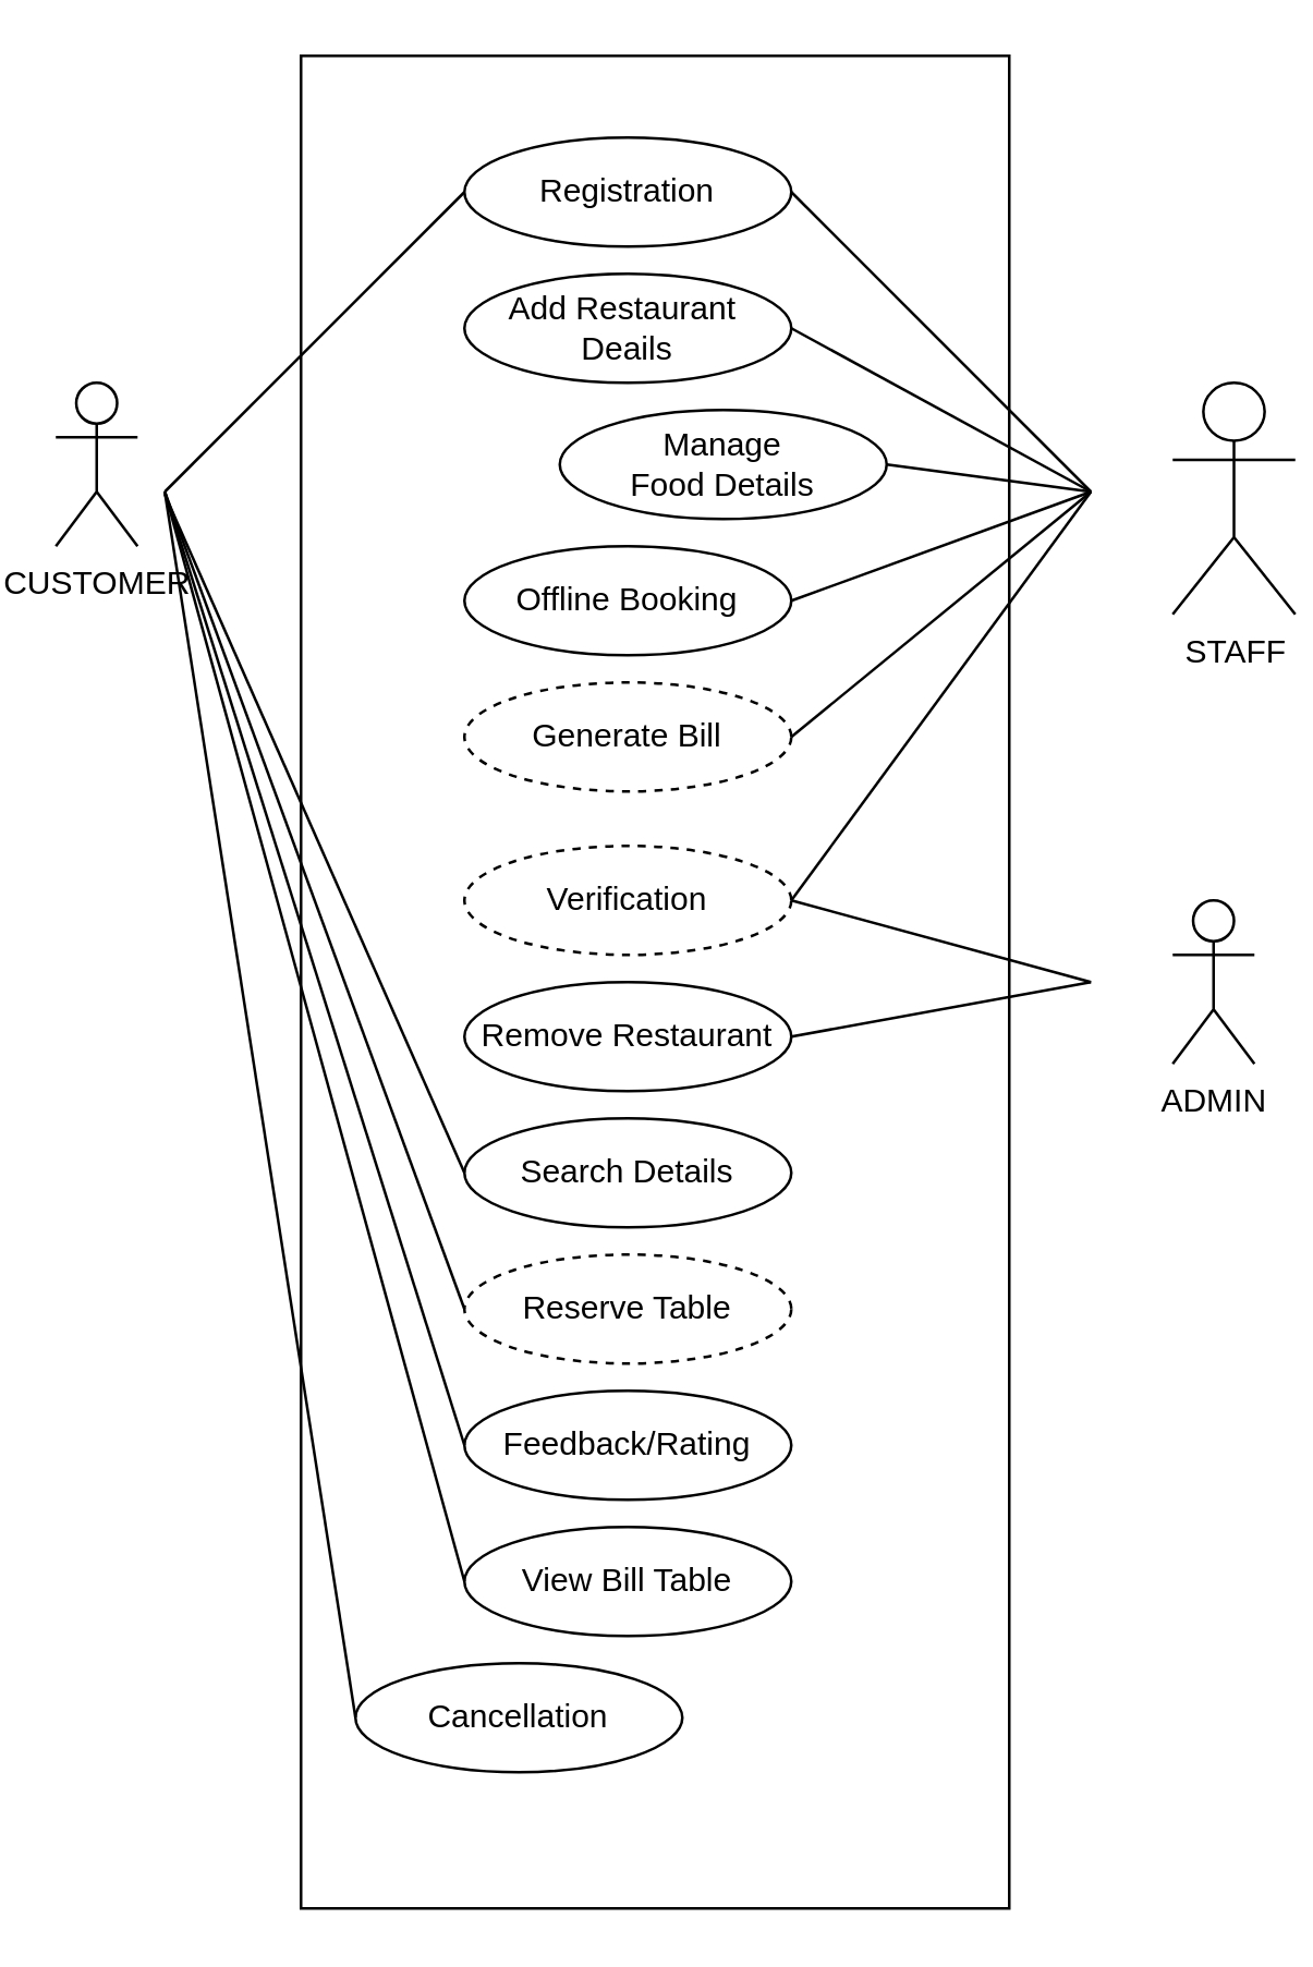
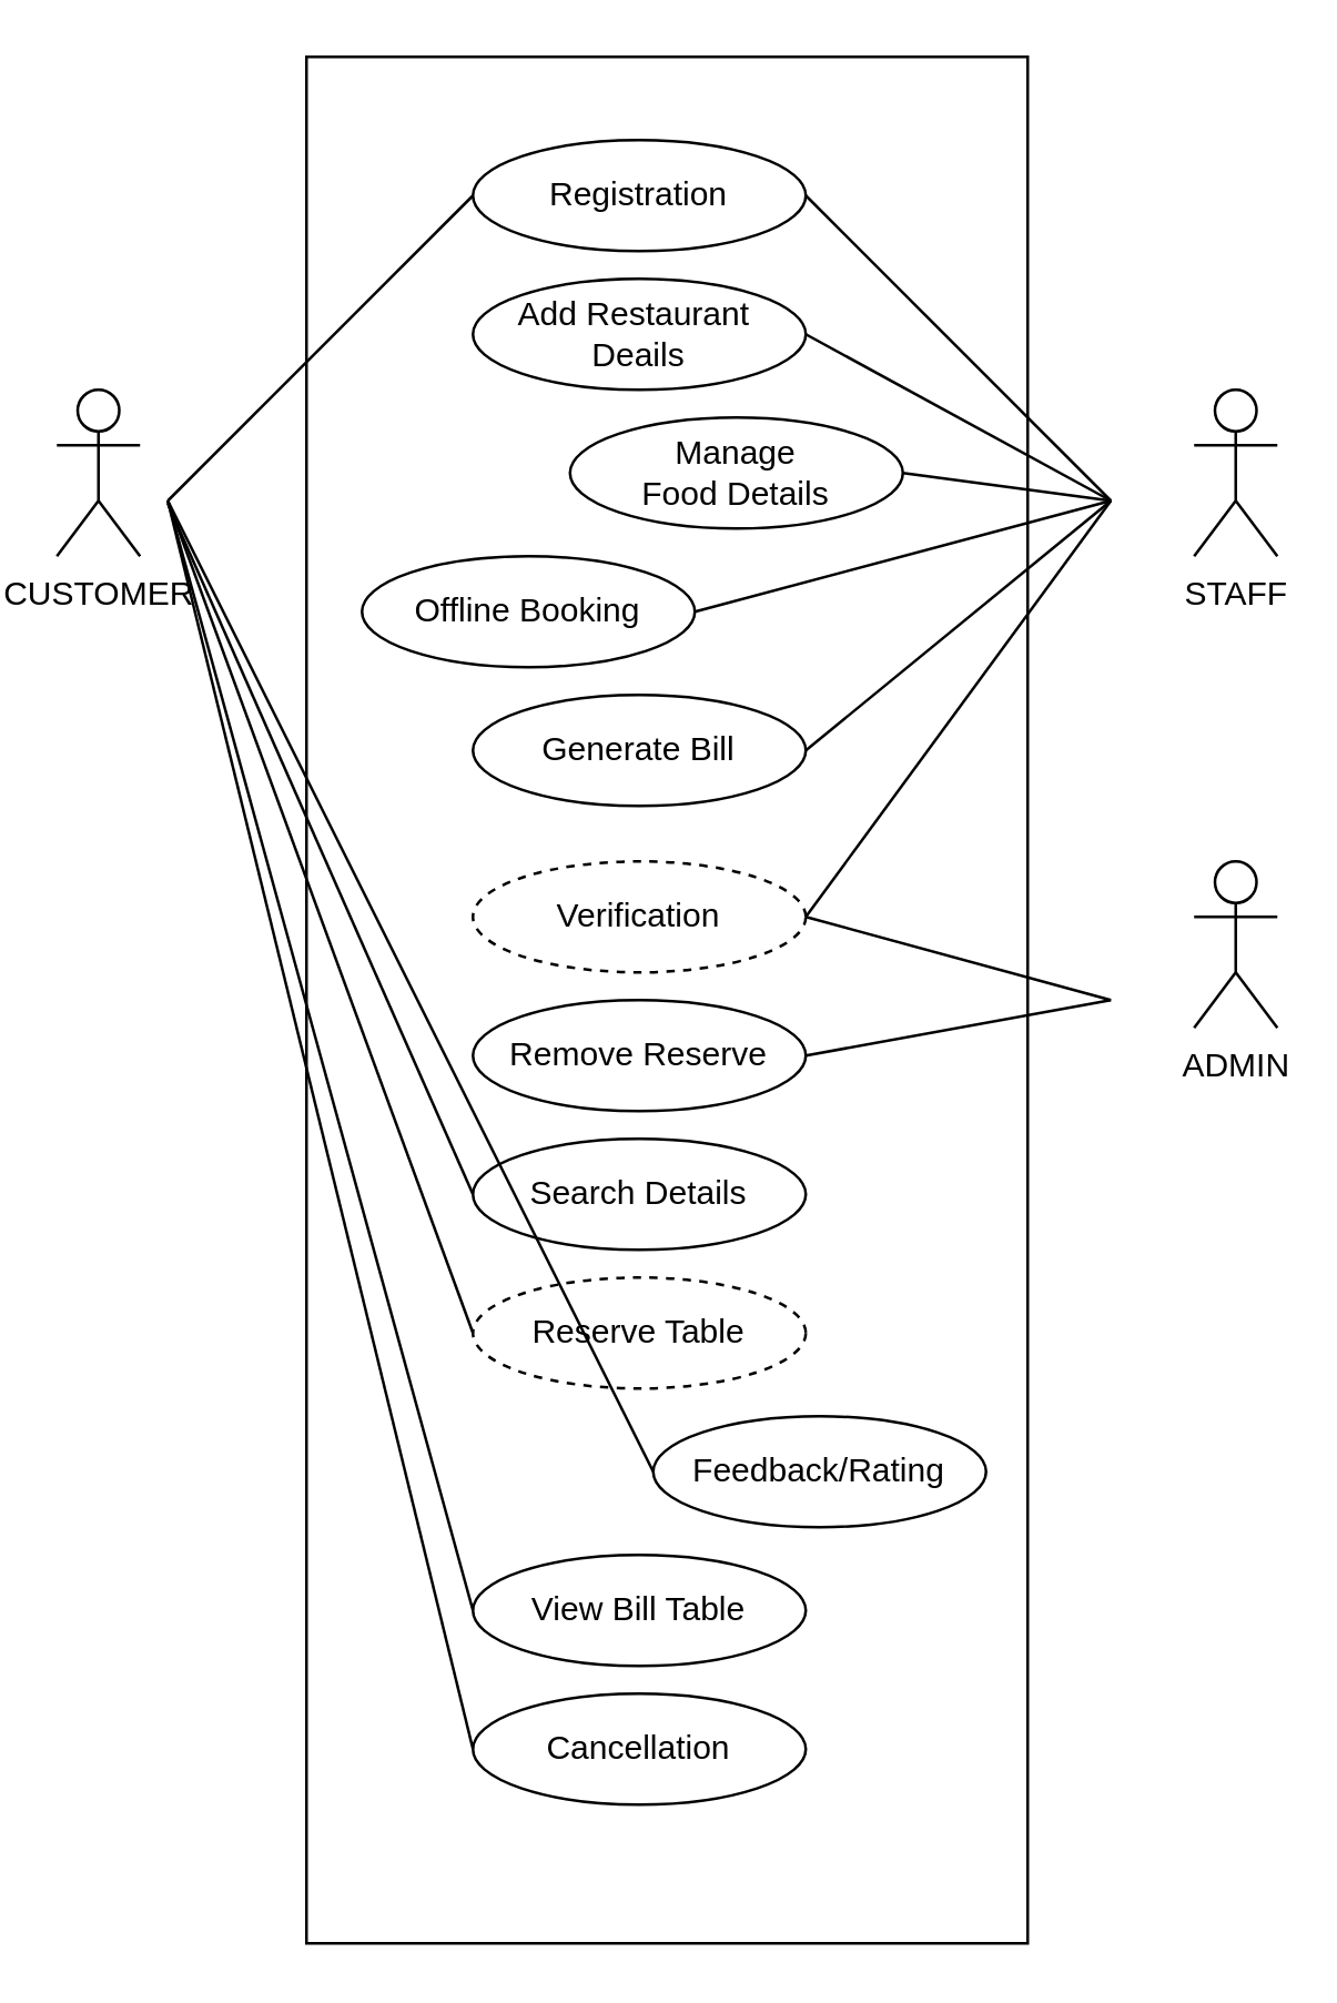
- <mxCell id="5" value="STAFF" style="shape=umlActor;html=1;verticalLabelPosition=bottom;verticalAlign=top;align=center;" parent="1" vertex="1"><mxGeometry x="430" y="140" width="45" height="85" as="geometry" /></mxCell>
+ <mxCell id="5" value="STAFF" style="shape=umlActor;html=1;verticalLabelPosition=bottom;verticalAlign=top;align=center;" parent="1" vertex="1"><mxGeometry x="430" y="140" width="30" height="60" as="geometry" /></mxCell>
- <mxCell id="8" value="Offline Booking" style="ellipse;whiteSpace=wrap;html=1;" parent="1" vertex="1"><mxGeometry x="170" y="200" width="120" height="40" as="geometry" /></mxCell>
+ <mxCell id="8" value="Offline Booking" style="ellipse;whiteSpace=wrap;html=1;" parent="1" vertex="1"><mxGeometry x="130" y="200" width="120" height="40" as="geometry" /></mxCell>
- <mxCell id="30" value="Generate Bill" style="ellipse;whiteSpace=wrap;html=1;dashed=1;" vertex="1" parent="1"><mxGeometry x="170" y="250" width="120" height="40" as="geometry" /></mxCell>
+ <mxCell id="30" value="Generate Bill" style="ellipse;whiteSpace=wrap;html=1;" vertex="1" parent="1"><mxGeometry x="170" y="250" width="120" height="40" as="geometry" /></mxCell>
- <mxCell id="3" value="ADMIN" style="shape=umlActor;html=1;verticalLabelPosition=bottom;verticalAlign=top;align=center;" parent="1" vertex="1"><mxGeometry x="430" y="330" width="30" height="60" as="geometry" /></mxCell>
+ <mxCell id="3" value="ADMIN" style="shape=umlActor;html=1;verticalLabelPosition=bottom;verticalAlign=top;align=center;" parent="1" vertex="1"><mxGeometry x="430" y="310" width="30" height="60" as="geometry" /></mxCell>
- <mxCell id="10" value="Remove Restaurant" style="ellipse;whiteSpace=wrap;html=1;" parent="1" vertex="1"><mxGeometry x="170" y="360" width="120" height="40" as="geometry" /></mxCell>
+ <mxCell id="10" value="Remove Reserve" style="ellipse;whiteSpace=wrap;html=1;" parent="1" vertex="1"><mxGeometry x="170" y="360" width="120" height="40" as="geometry" /></mxCell>
- <mxCell id="13" value="Feedback/Rating" style="ellipse;whiteSpace=wrap;html=1;" parent="1" vertex="1"><mxGeometry x="170" y="510" width="120" height="40" as="geometry" /></mxCell>
+ <mxCell id="13" value="Feedback/Rating" style="ellipse;whiteSpace=wrap;html=1;" parent="1" vertex="1"><mxGeometry x="235" y="510" width="120" height="40" as="geometry" /></mxCell>
- <mxCell id="15" value="Cancellation" style="ellipse;whiteSpace=wrap;html=1;" parent="1" vertex="1"><mxGeometry x="130" y="610" width="120" height="40" as="geometry" /></mxCell>
+ <mxCell id="15" value="Cancellation" style="ellipse;whiteSpace=wrap;html=1;" parent="1" vertex="1"><mxGeometry x="170" y="610" width="120" height="40" as="geometry" /></mxCell>
